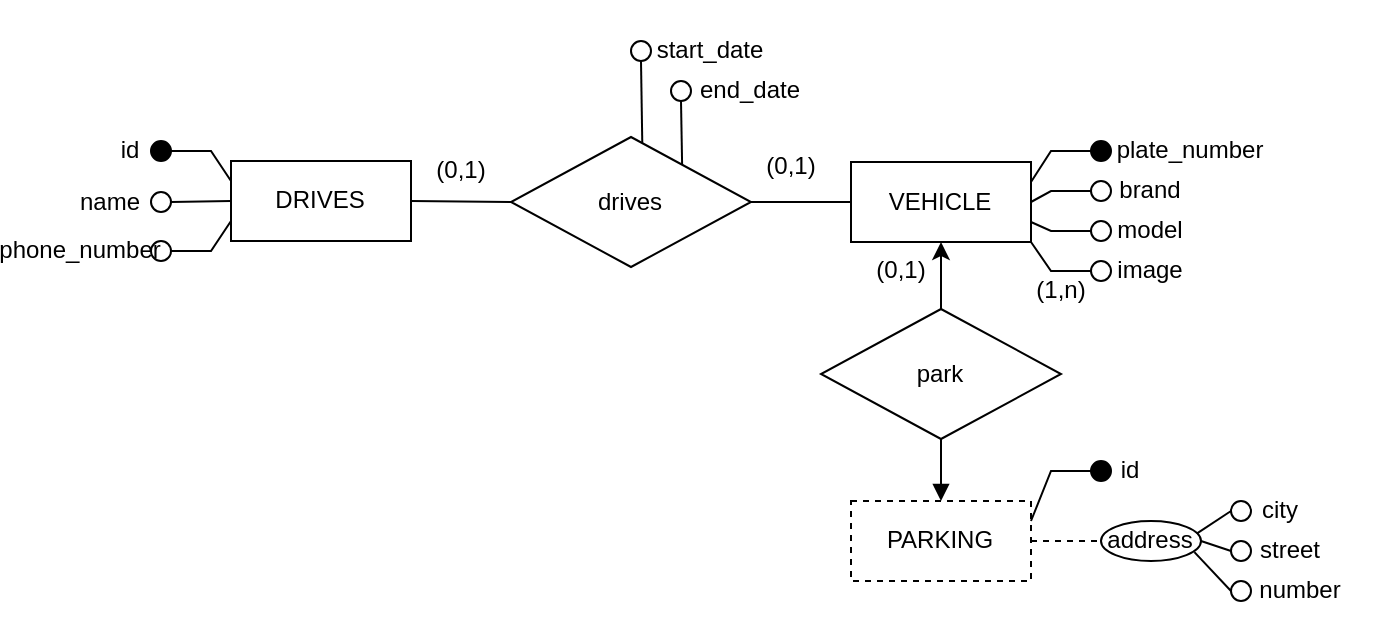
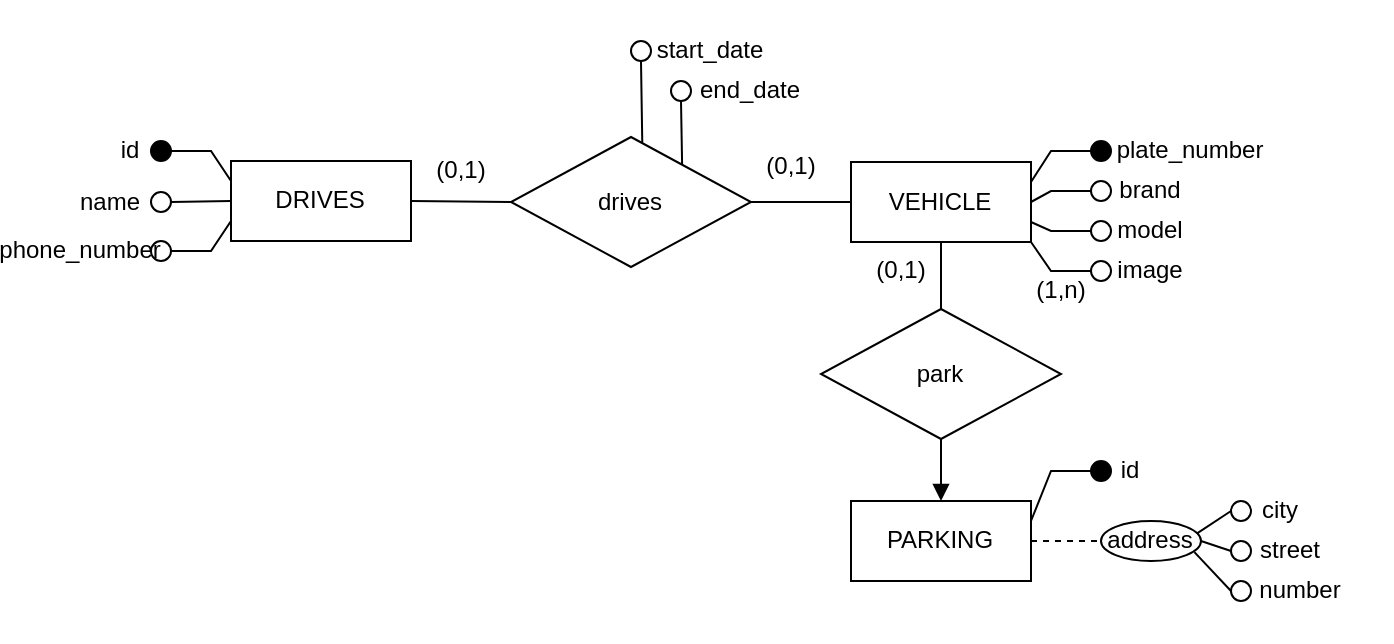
- <mxCell id="32" value="" style="endArrow=classic;html=1;rounded=0;entryX=0.5;entryY=1;entryDx=0;entryDy=0;exitX=0.5;exitY=0;exitDx=0;exitDy=0;" edge="1" parent="1" source="30" target="6"><mxGeometry relative="1" as="geometry"><mxPoint x="380" y="111" as="sourcePoint" /><mxPoint x="430" y="111" as="targetPoint" /></mxGeometry></mxCell>
+ <mxCell id="32" value="" style="endArrow=none;html=1;rounded=0;entryX=0.5;entryY=1;entryDx=0;entryDy=0;exitX=0.5;exitY=0;exitDx=0;exitDy=0;" edge="1" parent="1" source="30" target="6"><mxGeometry relative="1" as="geometry"><mxPoint x="380" y="111" as="sourcePoint" /><mxPoint x="430" y="111" as="targetPoint" /></mxGeometry></mxCell>
- <mxCell id="31" value="PARKING" style="rounded=0;whiteSpace=wrap;html=1;gradientColor=none;fillColor=none;dashed=1;" vertex="1" parent="1"><mxGeometry x="420" y="250" width="90" height="40" as="geometry" /></mxCell>
+ <mxCell id="31" value="PARKING" style="rounded=0;whiteSpace=wrap;html=1;gradientColor=none;fillColor=none;" vertex="1" parent="1"><mxGeometry x="420" y="250" width="90" height="40" as="geometry" /></mxCell>
